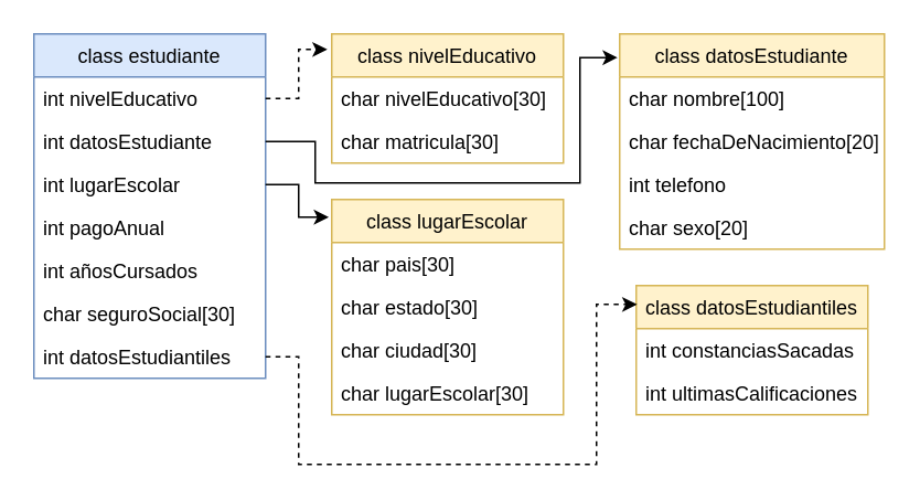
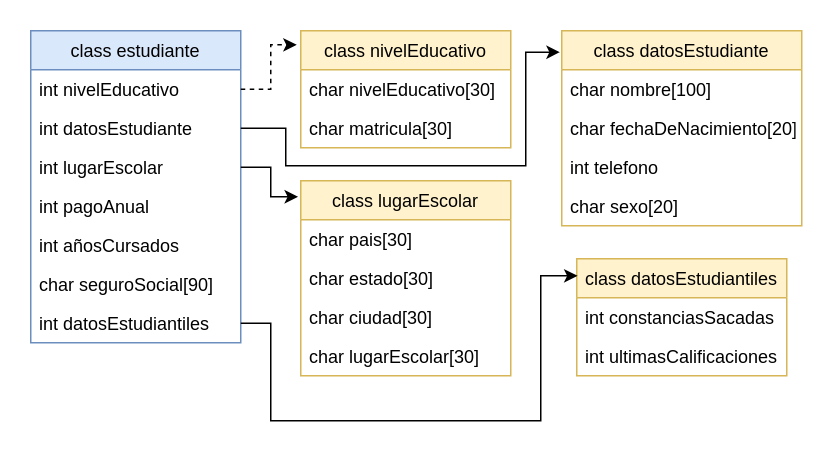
- <mxCell id="8" value="char seguroSocial[30]" style="text;strokeColor=none;fillColor=none;align=left;verticalAlign=middle;spacingLeft=4;spacingRight=4;overflow=hidden;rotatable=0;points=[[0,0.5],[1,0.5]];portConstraint=eastwest;" vertex="1" parent="2"><mxGeometry y="156" width="140" height="26" as="geometry" /></mxCell>
+ <mxCell id="8" value="char seguroSocial[90]" style="text;strokeColor=none;fillColor=none;align=left;verticalAlign=middle;spacingLeft=4;spacingRight=4;overflow=hidden;rotatable=0;points=[[0,0.5],[1,0.5]];portConstraint=eastwest;" vertex="1" parent="2"><mxGeometry y="156" width="140" height="26" as="geometry" /></mxCell>
- <mxCell id="29" style="edgeStyle=orthogonalEdgeStyle;rounded=0;orthogonalLoop=1;jettySize=auto;html=1;entryX=0.004;entryY=0.146;entryDx=0;entryDy=0;entryPerimeter=0;dashed=1;" edge="1" parent="1" source="9" target="26"><mxGeometry relative="1" as="geometry"><Array as="points"><mxPoint x="180" y="215" /><mxPoint x="180" y="280" /><mxPoint x="360" y="280" /><mxPoint x="360" y="183" /></Array></mxGeometry></mxCell>
+ <mxCell id="29" style="edgeStyle=orthogonalEdgeStyle;rounded=0;orthogonalLoop=1;jettySize=auto;html=1;entryX=0.004;entryY=0.146;entryDx=0;entryDy=0;entryPerimeter=0;" edge="1" parent="1" source="9" target="26"><mxGeometry relative="1" as="geometry"><Array as="points"><mxPoint x="180" y="215" /><mxPoint x="180" y="280" /><mxPoint x="360" y="280" /><mxPoint x="360" y="183" /></Array></mxGeometry></mxCell>
